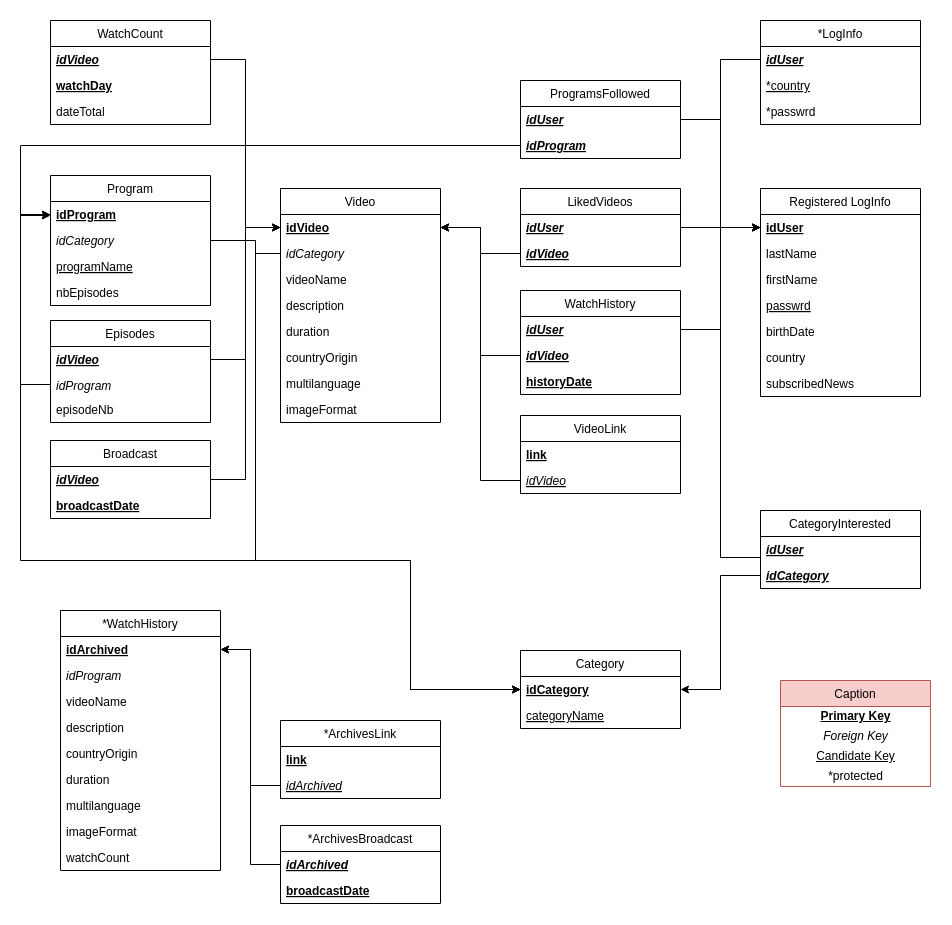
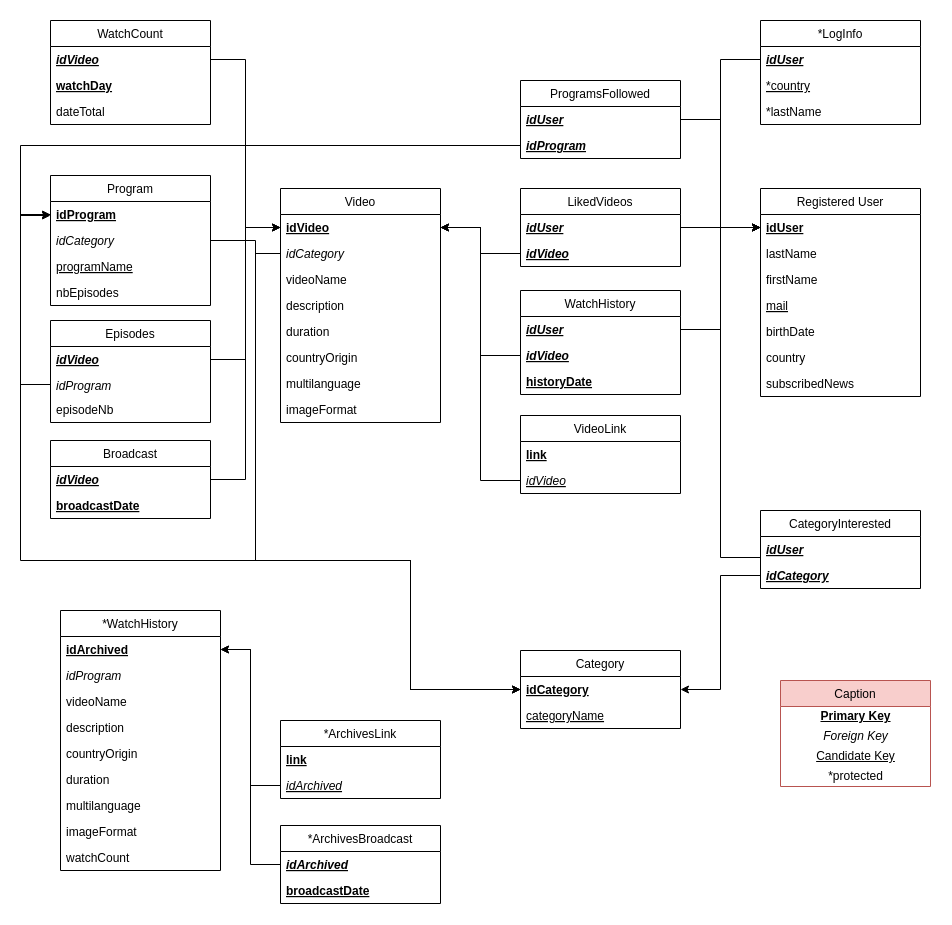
- <mxCell id="81" value="*passwrd" style="text;align=left;verticalAlign=top;spacingLeft=4;spacingRight=4;overflow=hidden;rotatable=0;points=[[0,0.5],[1,0.5]];portConstraint=eastwest;rounded=0;shadow=0;html=0;fontStyle=0" parent="78" vertex="1"><mxGeometry y="78" width="160" height="26" as="geometry" /></mxCell>
+ <mxCell id="81" value="*lastName" style="text;align=left;verticalAlign=top;spacingLeft=4;spacingRight=4;overflow=hidden;rotatable=0;points=[[0,0.5],[1,0.5]];portConstraint=eastwest;rounded=0;shadow=0;html=0;fontStyle=0" parent="78" vertex="1"><mxGeometry y="78" width="160" height="26" as="geometry" /></mxCell>
- <mxCell id="5" value="Registered LogInfo" style="swimlane;fontStyle=0;align=center;verticalAlign=top;childLayout=stackLayout;horizontal=1;startSize=26;horizontalStack=0;resizeParent=1;resizeParentMax=0;resizeLast=0;collapsible=1;marginBottom=0;" parent="1" vertex="1"><mxGeometry x="760" y="188" width="160" height="208" as="geometry" /></mxCell>
+ <mxCell id="5" value="Registered User" style="swimlane;fontStyle=0;align=center;verticalAlign=top;childLayout=stackLayout;horizontal=1;startSize=26;horizontalStack=0;resizeParent=1;resizeParentMax=0;resizeLast=0;collapsible=1;marginBottom=0;" parent="1" vertex="1"><mxGeometry x="760" y="188" width="160" height="208" as="geometry" /></mxCell>
- <mxCell id="9" value="passwrd" style="text;align=left;verticalAlign=top;spacingLeft=4;spacingRight=4;overflow=hidden;rotatable=0;points=[[0,0.5],[1,0.5]];portConstraint=eastwest;fontStyle=4" parent="5" vertex="1"><mxGeometry y="104" width="160" height="26" as="geometry" /></mxCell>
+ <mxCell id="9" value="mail" style="text;align=left;verticalAlign=top;spacingLeft=4;spacingRight=4;overflow=hidden;rotatable=0;points=[[0,0.5],[1,0.5]];portConstraint=eastwest;fontStyle=4" parent="5" vertex="1"><mxGeometry y="104" width="160" height="26" as="geometry" /></mxCell>
